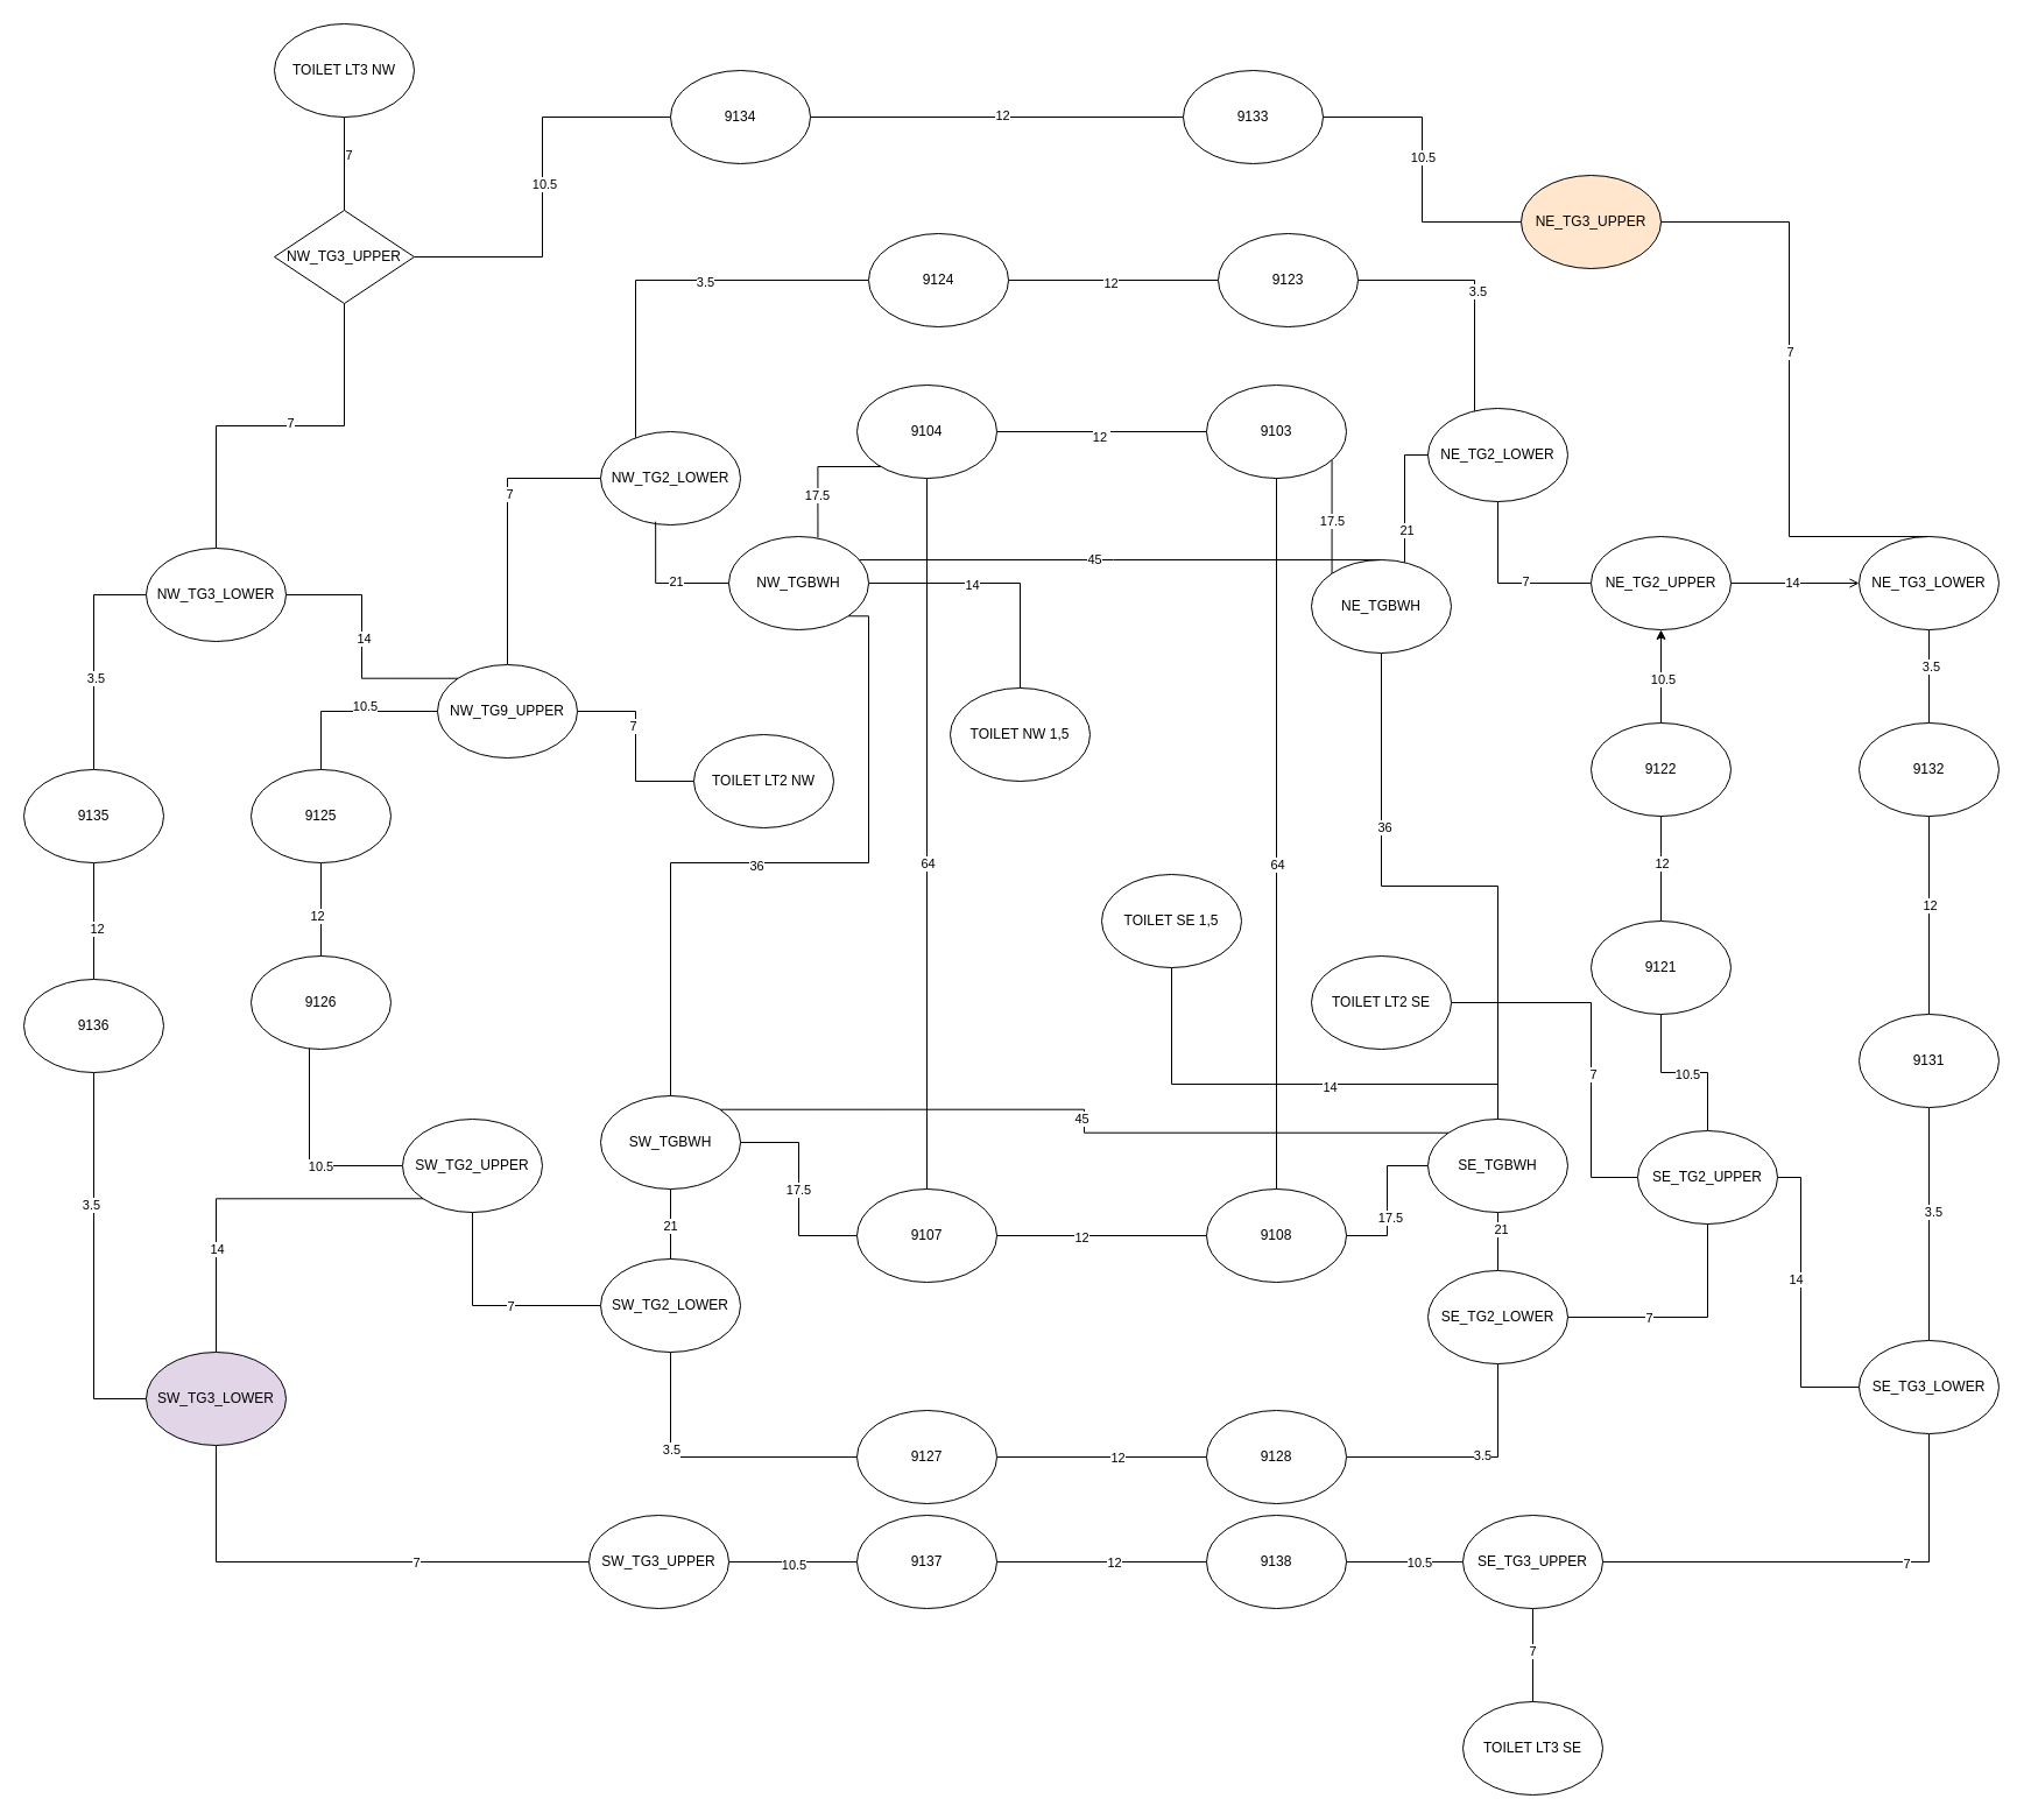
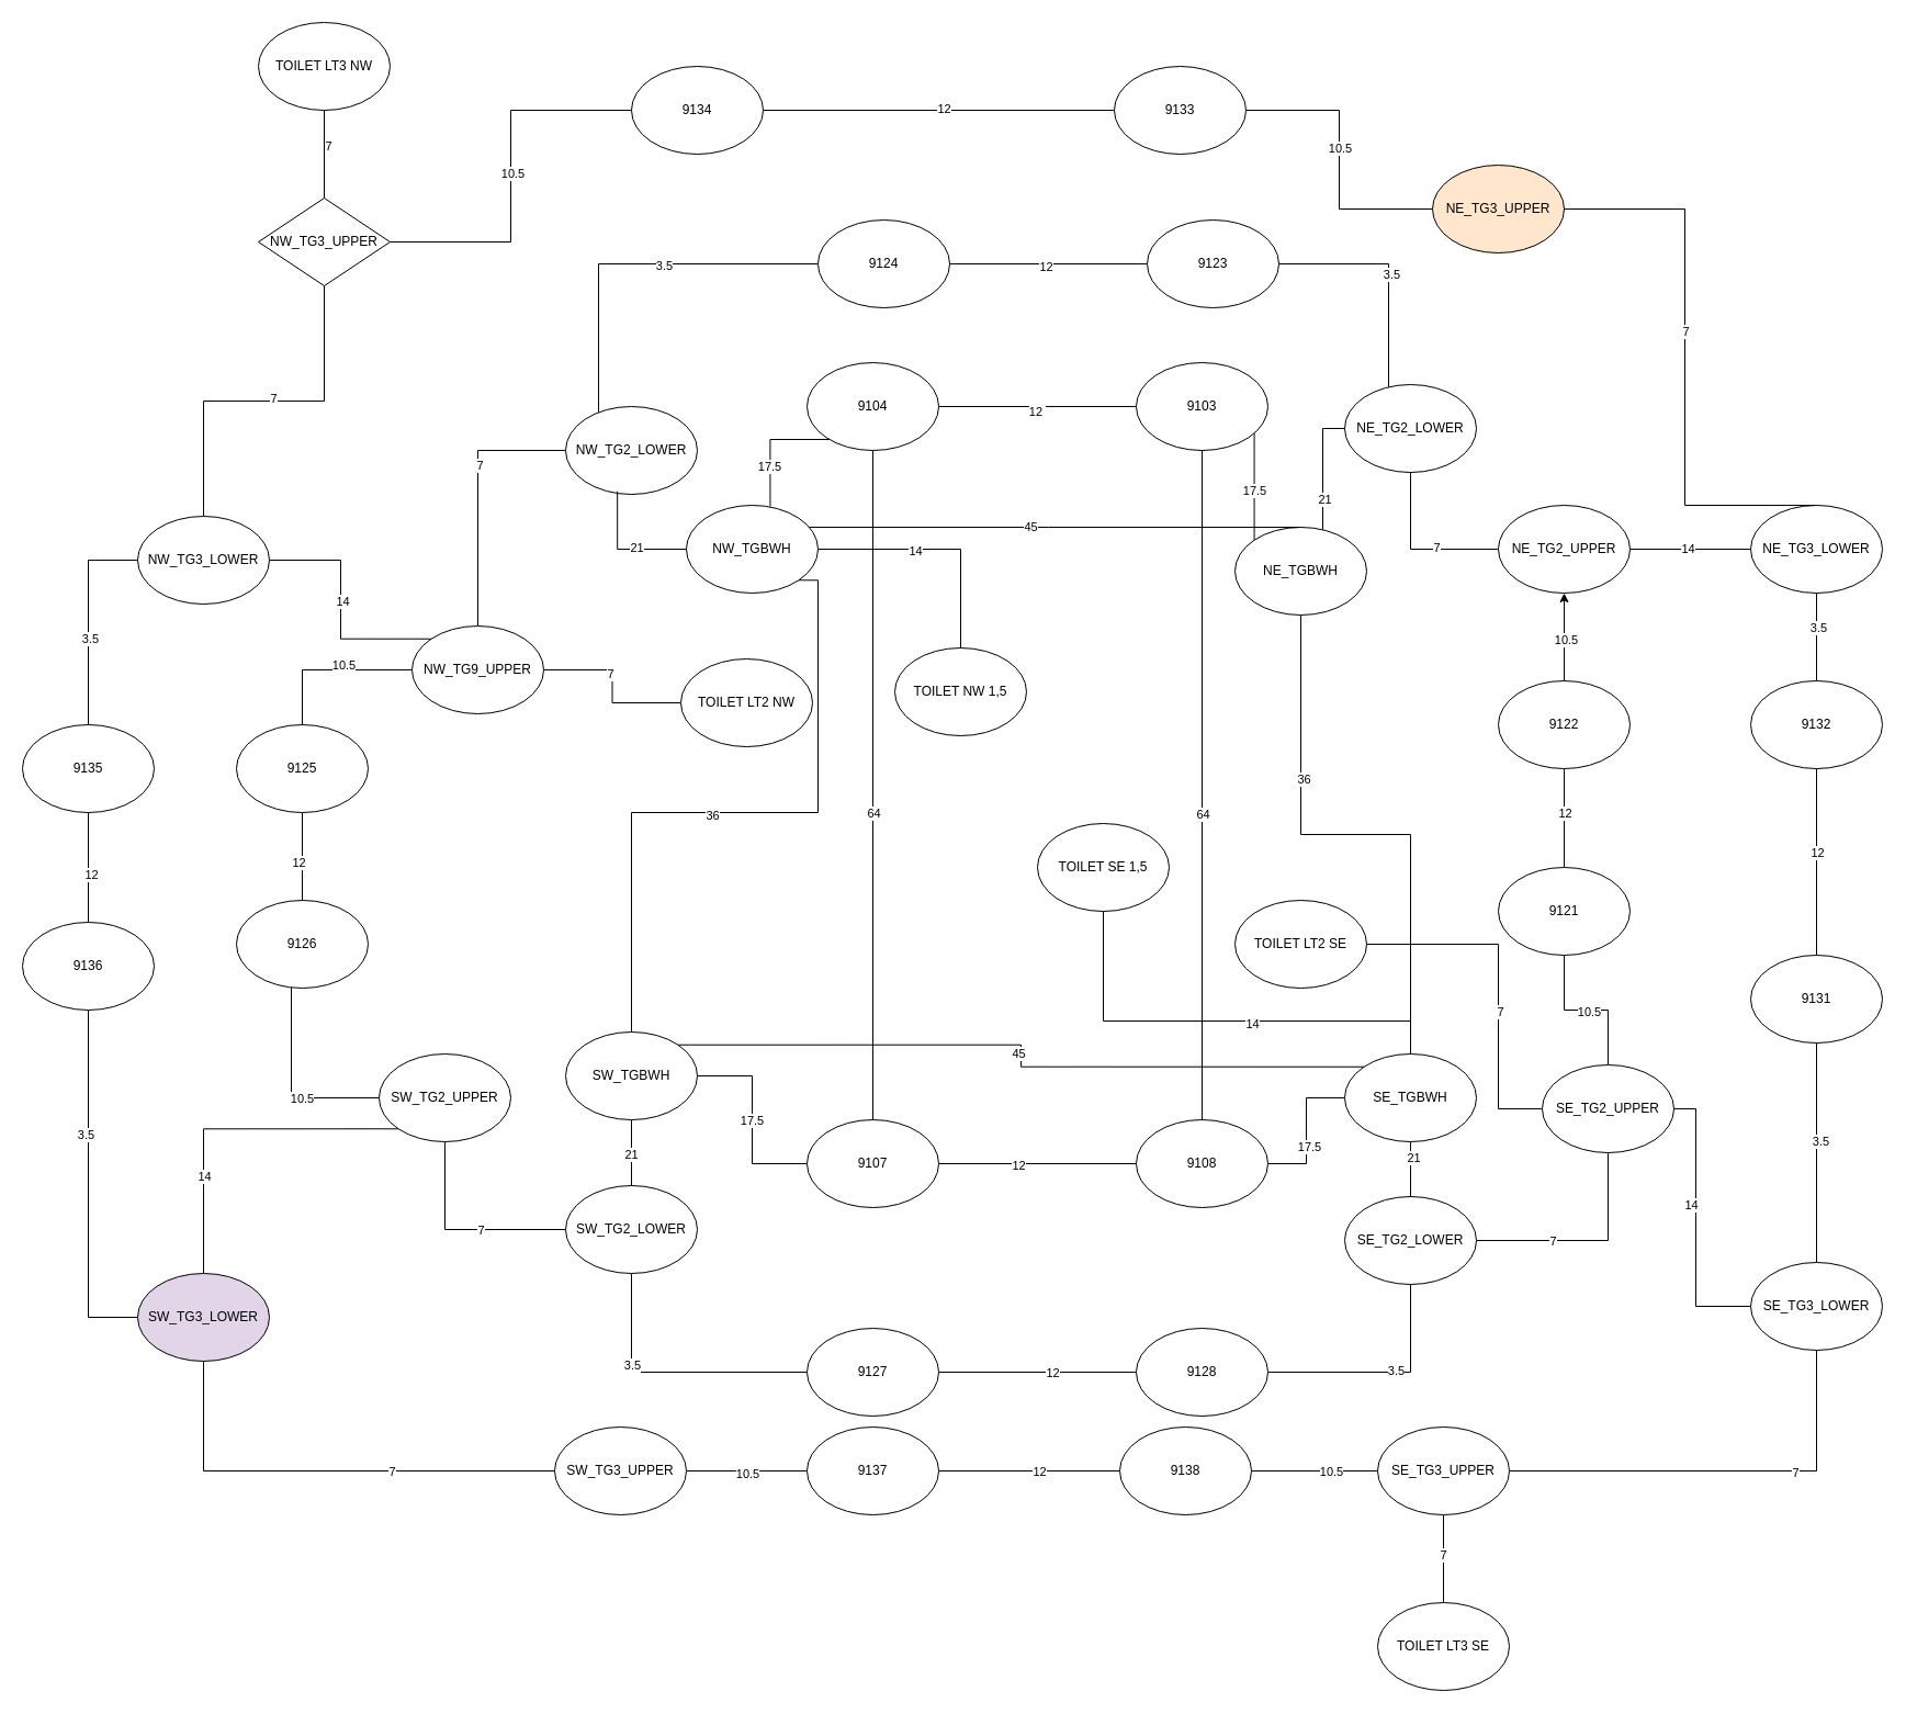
- <mxCell id="70" style="edgeStyle=orthogonalEdgeStyle;rounded=0;orthogonalLoop=1;jettySize=auto;html=1;entryX=0;entryY=0.5;entryDx=0;entryDy=0;endArrow=open;endFill=0;" parent="1" source="72" target="115" edge="1"><mxGeometry relative="1" as="geometry" /></mxCell>
+ <mxCell id="70" style="edgeStyle=orthogonalEdgeStyle;rounded=0;orthogonalLoop=1;jettySize=auto;html=1;entryX=0;entryY=0.5;entryDx=0;entryDy=0;endArrow=none;endFill=0;" parent="1" source="72" target="115" edge="1"><mxGeometry relative="1" as="geometry" /></mxCell>
- <mxCell id="102" value="TOILET LT2 NW" style="ellipse;whiteSpace=wrap;html=1;" parent="1" vertex="1"><mxGeometry x="595" y="630" width="120" height="80" as="geometry" /></mxCell>
+ <mxCell id="102" value="TOILET LT2 NW" style="ellipse;whiteSpace=wrap;html=1;" parent="1" vertex="1"><mxGeometry x="620" y="600" width="120" height="80" as="geometry" /></mxCell>
- <mxCell id="123" value="9138" style="ellipse;whiteSpace=wrap;html=1;" parent="1" vertex="1"><mxGeometry x="1035" y="1300" width="120" height="80" as="geometry" /></mxCell>
+ <mxCell id="123" value="9138" style="ellipse;whiteSpace=wrap;html=1;" parent="1" vertex="1"><mxGeometry x="1020" y="1300" width="120" height="80" as="geometry" /></mxCell>
